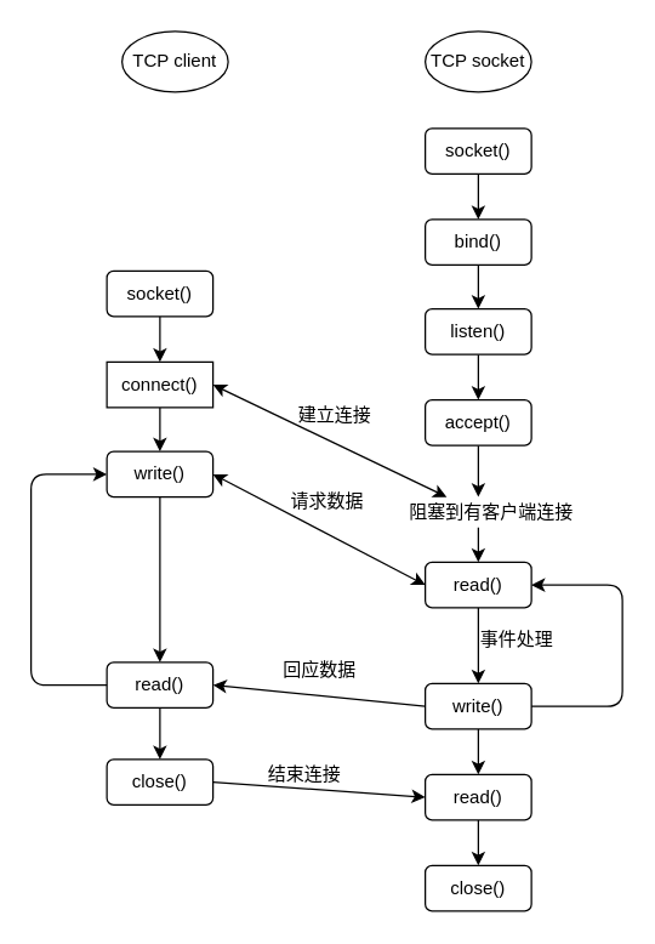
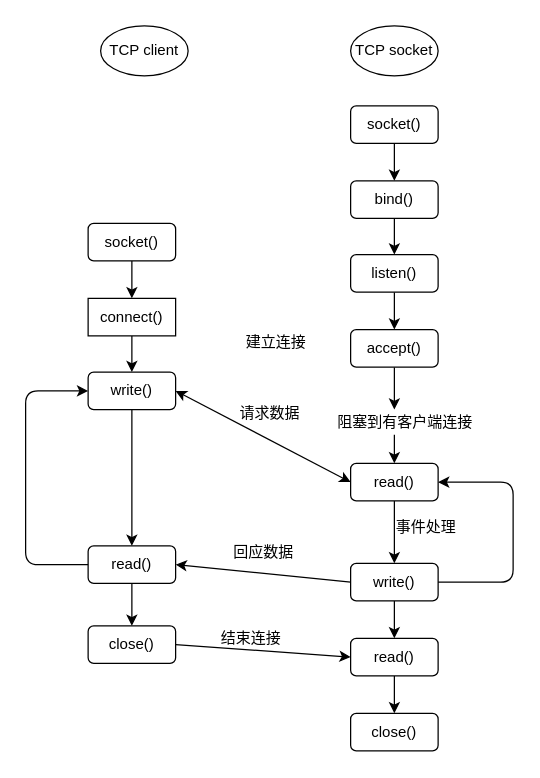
- <mxCell id="31" value="" style="endArrow=classic;startArrow=classic;html=1;exitX=1;exitY=0.5;exitDx=0;exitDy=0;" edge="1" parent="1" source="22" target="35"><mxGeometry width="50" height="50" relative="1" as="geometry"><mxPoint x="140" y="270" as="sourcePoint" /><mxPoint x="290" y="360" as="targetPoint" /></mxGeometry></mxCell>
